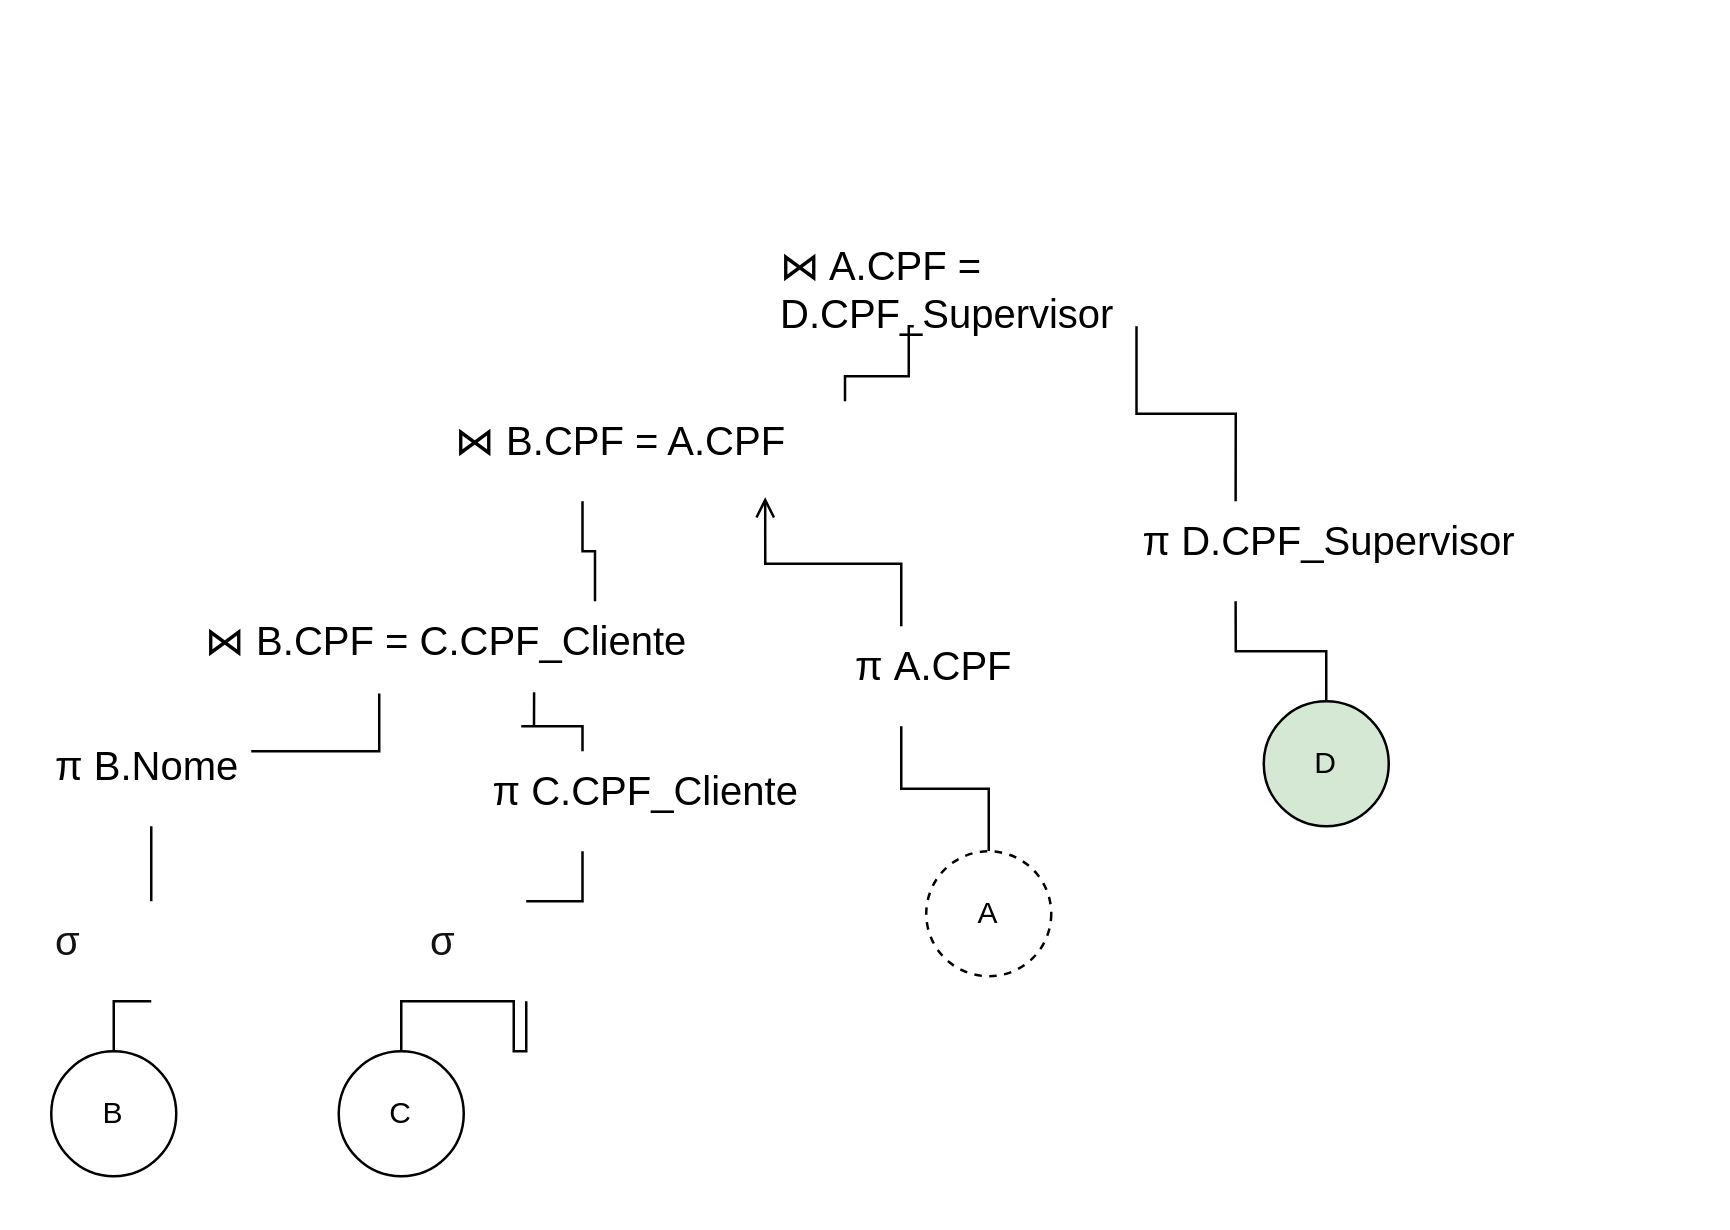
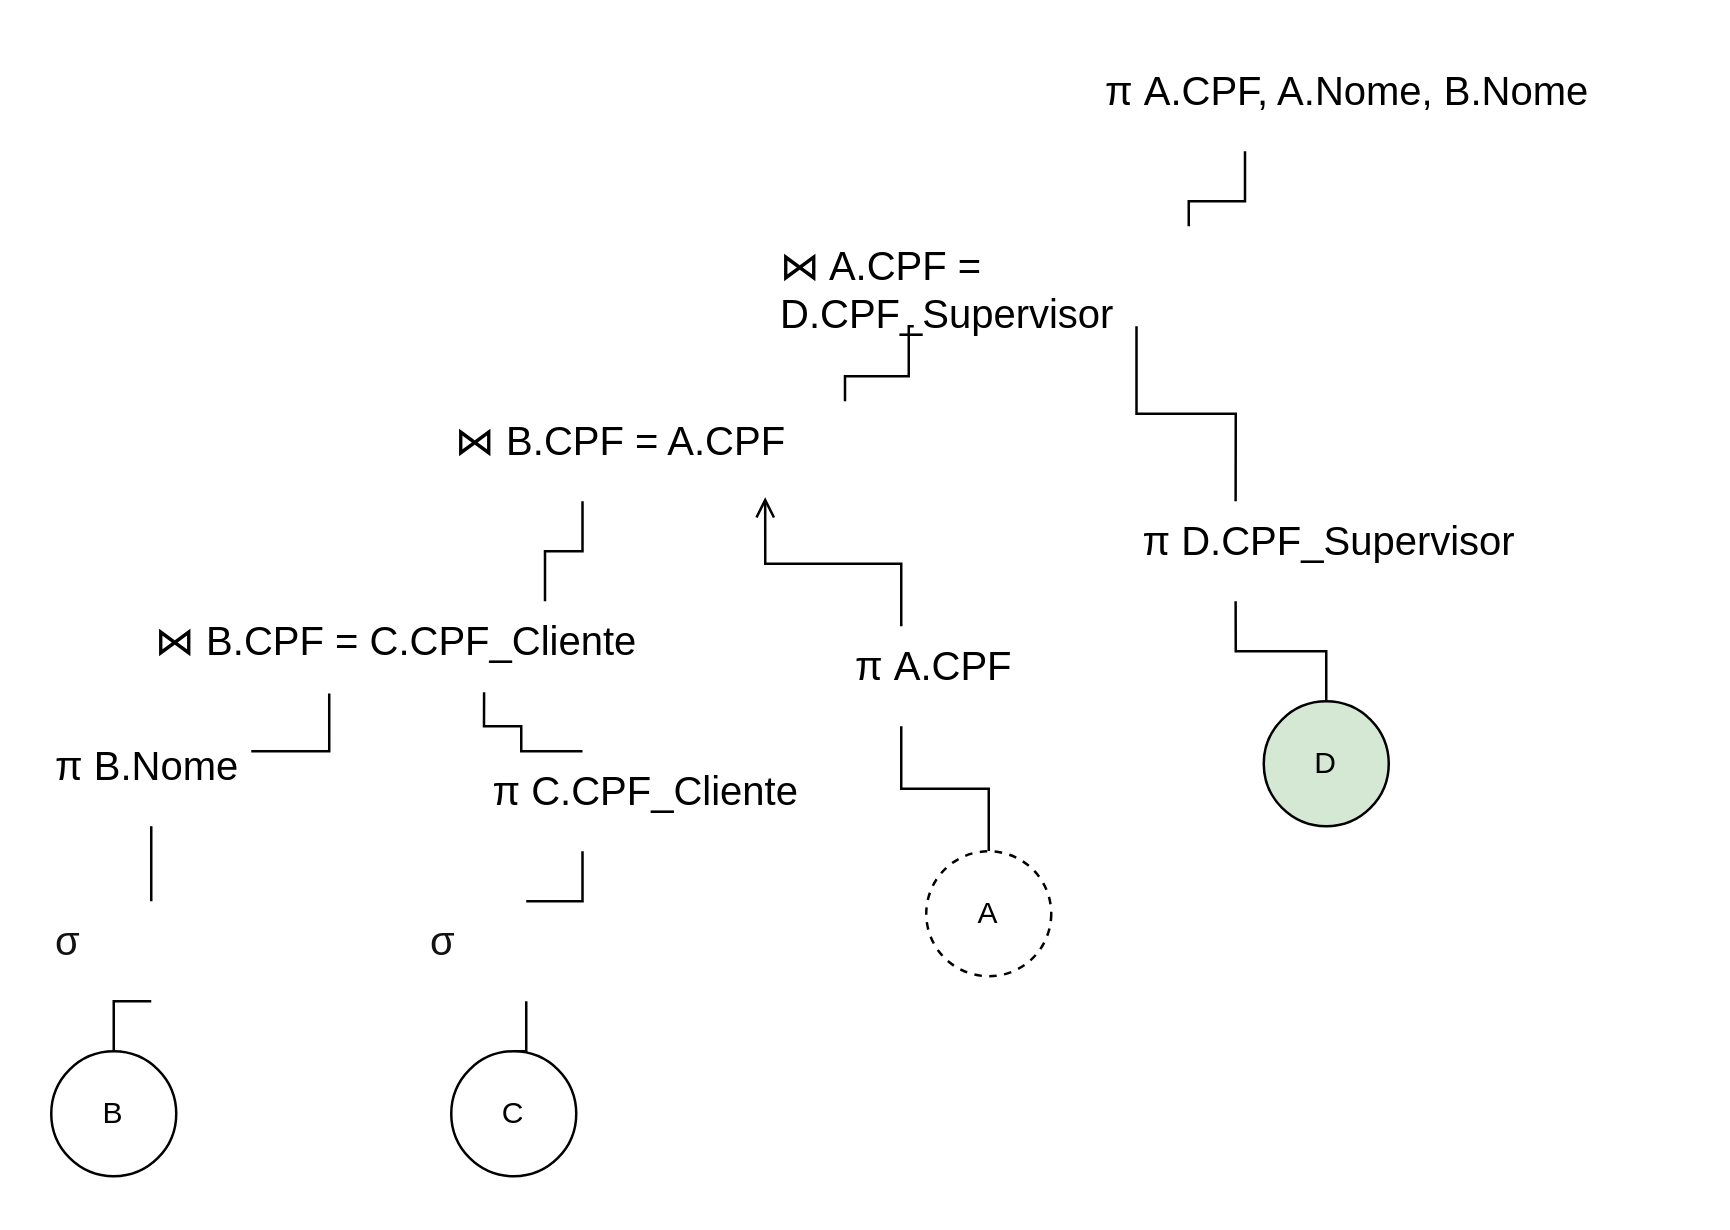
+ <mxCell id="2" value="&lt;font style=&quot;font-size: 16px;&quot;&gt;π A.CPF, A.Nome, B.Nome&lt;/font&gt;" style="text;whiteSpace=wrap;html=1;" vertex="1" parent="1"><mxGeometry x="440" y="20" width="230" height="40" as="geometry" /></mxCell>
+ <mxCell id="22" style="edgeStyle=orthogonalEdgeStyle;rounded=0;orthogonalLoop=1;jettySize=auto;html=1;exitX=0.75;exitY=0;exitDx=0;exitDy=0;entryX=0.25;entryY=1;entryDx=0;entryDy=0;endArrow=none;startFill=0;" edge="1" parent="1" source="23" target="2"><mxGeometry relative="1" as="geometry"><Array as="points"><mxPoint x="475" y="80" /><mxPoint x="498" y="80" /></Array></mxGeometry></mxCell>
- <mxCell id="18" value="&lt;font style=&quot;font-size: 16px;&quot;&gt;⋈ B.CPF = C.CPF_Cliente&lt;/font&gt;" style="text;whiteSpace=wrap;html=1;" vertex="1" parent="1"><mxGeometry x="80" y="240" width="210" height="40" as="geometry" /></mxCell>
+ <mxCell id="18" value="&lt;font style=&quot;font-size: 16px;&quot;&gt;⋈ B.CPF = C.CPF_Cliente&lt;/font&gt;" style="text;whiteSpace=wrap;html=1;" vertex="1" parent="1"><mxGeometry x="60" y="240" width="210" height="40" as="geometry" /></mxCell>
- <mxCell id="12" value="C" style="ellipse;whiteSpace=wrap;html=1;aspect=fixed;" vertex="1" parent="1"><mxGeometry x="135" y="420" width="50" height="50" as="geometry" /></mxCell>
+ <mxCell id="12" value="C" style="ellipse;whiteSpace=wrap;html=1;aspect=fixed;" vertex="1" parent="1"><mxGeometry x="180" y="420" width="50" height="50" as="geometry" /></mxCell>
